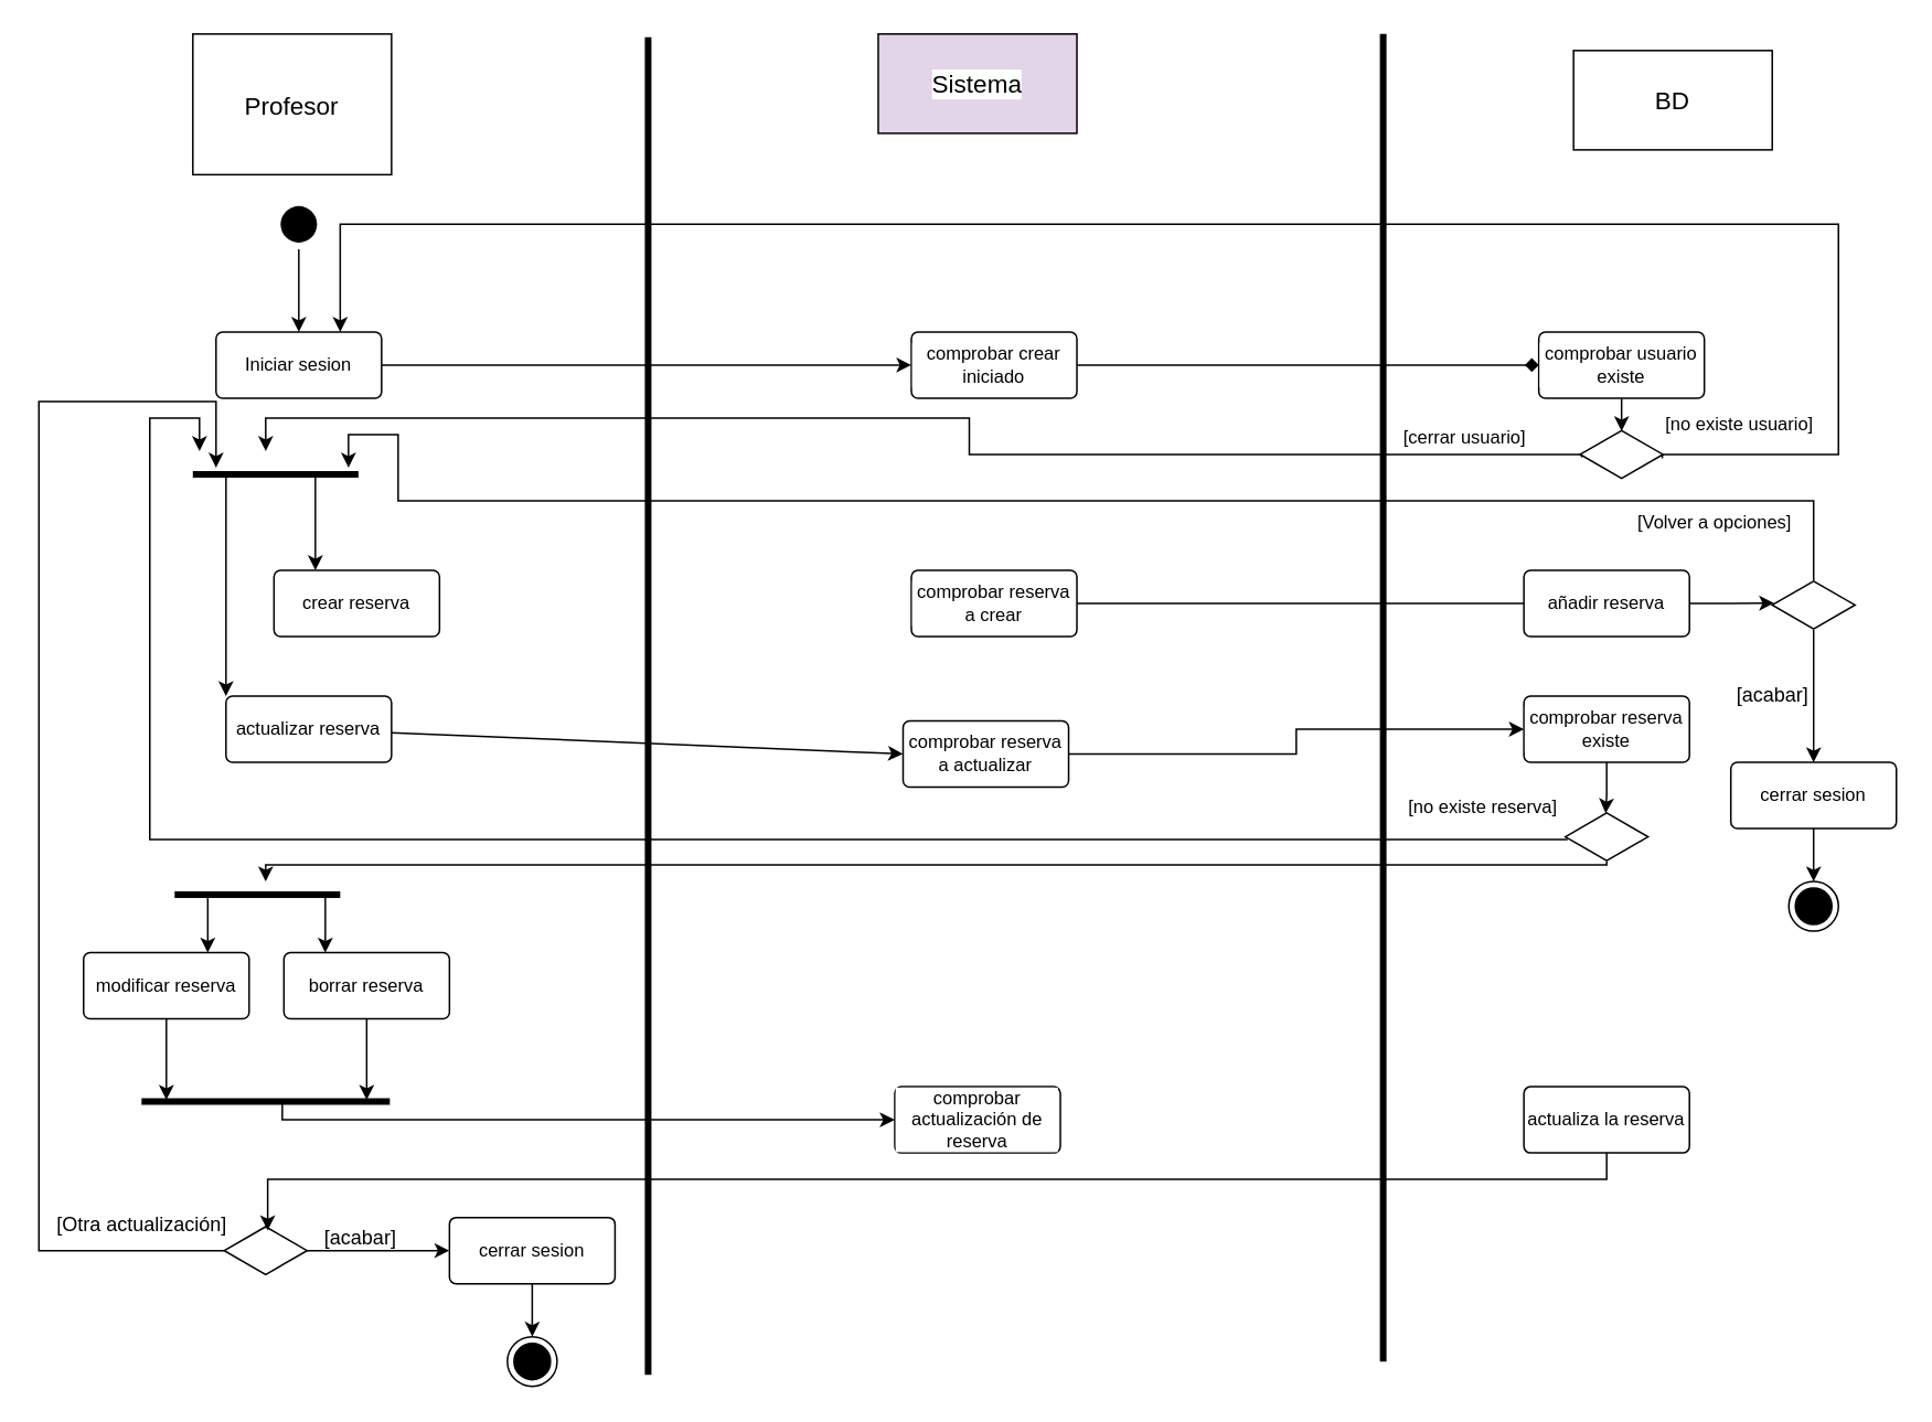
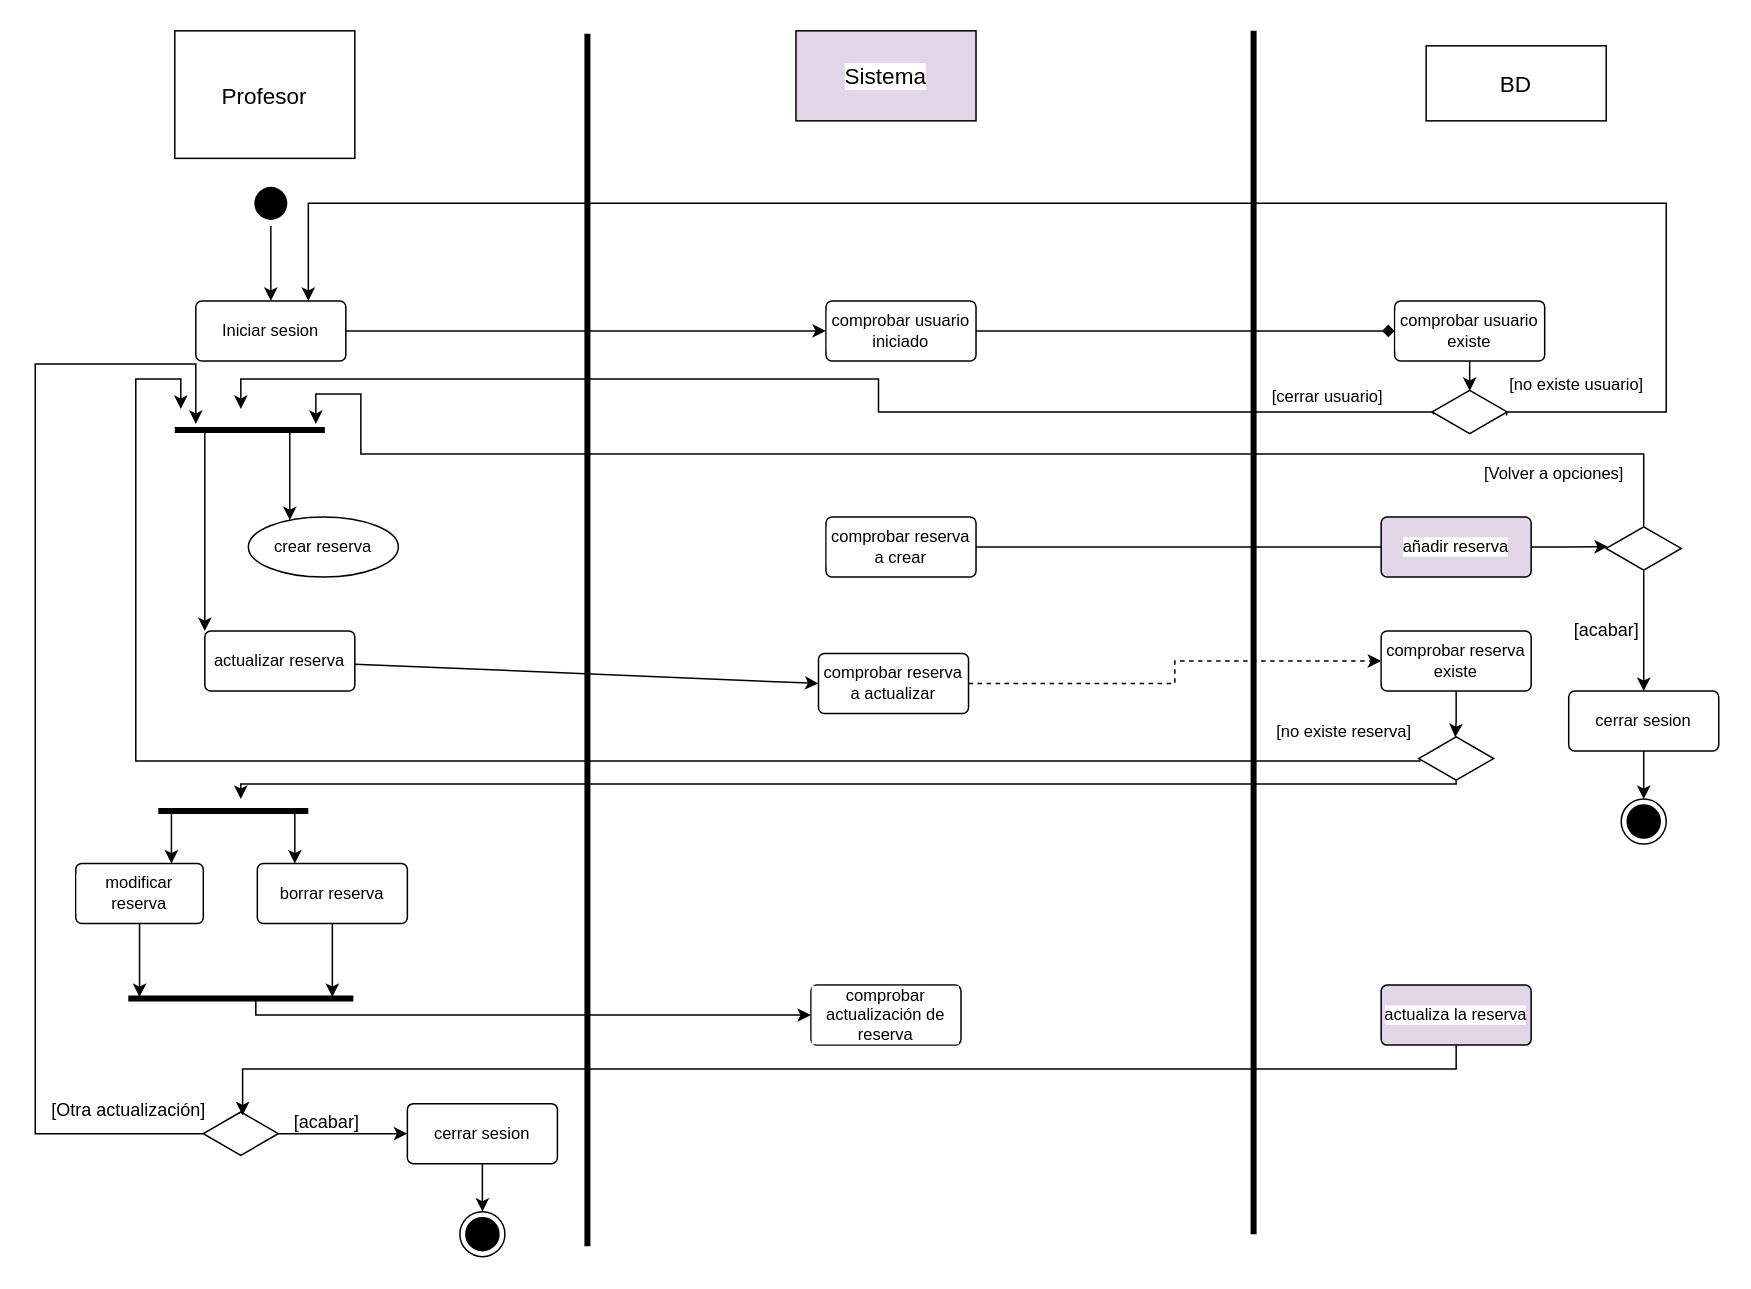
- <mxCell id="47" value="&lt;font style=&quot;font-size: 15px;&quot;&gt;BD&lt;/font&gt;" style="rounded=0;whiteSpace=wrap;html=1;fontFamily=Helvetica;fontSize=11;fontColor=default;labelBackgroundColor=default;" vertex="1" parent="1"><mxGeometry x="950" y="30" width="120" height="60" as="geometry" /></mxCell>
+ <mxCell id="47" value="&lt;font style=&quot;font-size: 15px;&quot;&gt;BD&lt;/font&gt;" style="rounded=0;whiteSpace=wrap;html=1;fontFamily=Helvetica;fontSize=11;fontColor=default;labelBackgroundColor=default;" vertex="1" parent="1"><mxGeometry x="950" y="30" width="120" height="50" as="geometry" /></mxCell>
- <mxCell id="10" value="comprobar crear iniciado" style="rounded=1;arcSize=10;whiteSpace=wrap;html=1;align=center;fontFamily=Helvetica;fontSize=11;fontColor=default;labelBackgroundColor=default;" parent="1" vertex="1"><mxGeometry x="550" y="200" width="100" height="40" as="geometry" /></mxCell>
+ <mxCell id="10" value="comprobar usuario iniciado" style="rounded=1;arcSize=10;whiteSpace=wrap;html=1;align=center;fontFamily=Helvetica;fontSize=11;fontColor=default;labelBackgroundColor=default;" parent="1" vertex="1"><mxGeometry x="550" y="200" width="100" height="40" as="geometry" /></mxCell>
- <mxCell id="17" value="crear reserva" style="rounded=1;arcSize=10;whiteSpace=wrap;html=1;align=center;fontFamily=Helvetica;fontSize=11;fontColor=default;labelBackgroundColor=default;" parent="1" vertex="1"><mxGeometry x="165" y="344" width="100" height="40" as="geometry" /></mxCell>
+ <mxCell id="17" value="crear reserva" style="ellipse;arcSize=10;whiteSpace=wrap;html=1;align=center;fontFamily=Helvetica;fontSize=11;fontColor=default;labelBackgroundColor=default;" parent="1" vertex="1"><mxGeometry x="165" y="344" width="100" height="40" as="geometry" /></mxCell>
- <mxCell id="22" value="añadir reserva" style="rounded=1;arcSize=10;whiteSpace=wrap;html=1;align=center;fontFamily=Helvetica;fontSize=11;fontColor=default;labelBackgroundColor=default;" parent="1" vertex="1"><mxGeometry x="920" y="344" width="100" height="40" as="geometry" /></mxCell>
+ <mxCell id="22" value="añadir reserva" style="rounded=1;arcSize=10;whiteSpace=wrap;html=1;align=center;fontFamily=Helvetica;fontSize=11;fontColor=default;labelBackgroundColor=default;fillColor=#e1d5e7;" parent="1" vertex="1"><mxGeometry x="920" y="344" width="100" height="40" as="geometry" /></mxCell>
- <mxCell id="23" style="edgeStyle=orthogonalEdgeStyle;rounded=0;orthogonalLoop=1;jettySize=auto;html=1;entryX=0;entryY=0.5;entryDx=0;entryDy=0;" edge="1" parent="1" source="24" target="52"><mxGeometry relative="1" as="geometry" /></mxCell>
+ <mxCell id="23" style="edgeStyle=orthogonalEdgeStyle;rounded=0;orthogonalLoop=1;jettySize=auto;html=1;entryX=0;entryY=0.5;entryDx=0;entryDy=0;dashed=1;" edge="1" parent="1" source="24" target="52"><mxGeometry relative="1" as="geometry" /></mxCell>
- <mxCell id="33" value="modificar reserva" style="rounded=1;arcSize=10;whiteSpace=wrap;html=1;align=center;fontFamily=Helvetica;fontSize=11;fontColor=default;labelBackgroundColor=default;" parent="1" vertex="1"><mxGeometry x="50" y="575" width="100" height="40" as="geometry" /></mxCell>
+ <mxCell id="33" value="modificar reserva" style="rounded=1;arcSize=10;whiteSpace=wrap;html=1;align=center;fontFamily=Helvetica;fontSize=11;fontColor=default;labelBackgroundColor=default;" parent="1" vertex="1"><mxGeometry x="50" y="575" width="85" height="40" as="geometry" /></mxCell>
- <mxCell id="54" value="actualiza la reserva" style="rounded=1;arcSize=10;whiteSpace=wrap;html=1;align=center;fontFamily=Helvetica;fontSize=11;fontColor=default;labelBackgroundColor=default;" vertex="1" parent="1"><mxGeometry x="920" y="656" width="100" height="40" as="geometry" /></mxCell>
+ <mxCell id="54" value="actualiza la reserva" style="rounded=1;arcSize=10;whiteSpace=wrap;html=1;align=center;fontFamily=Helvetica;fontSize=11;fontColor=default;labelBackgroundColor=default;fillColor=#e1d5e7;" vertex="1" parent="1"><mxGeometry x="920" y="656" width="100" height="40" as="geometry" /></mxCell>
